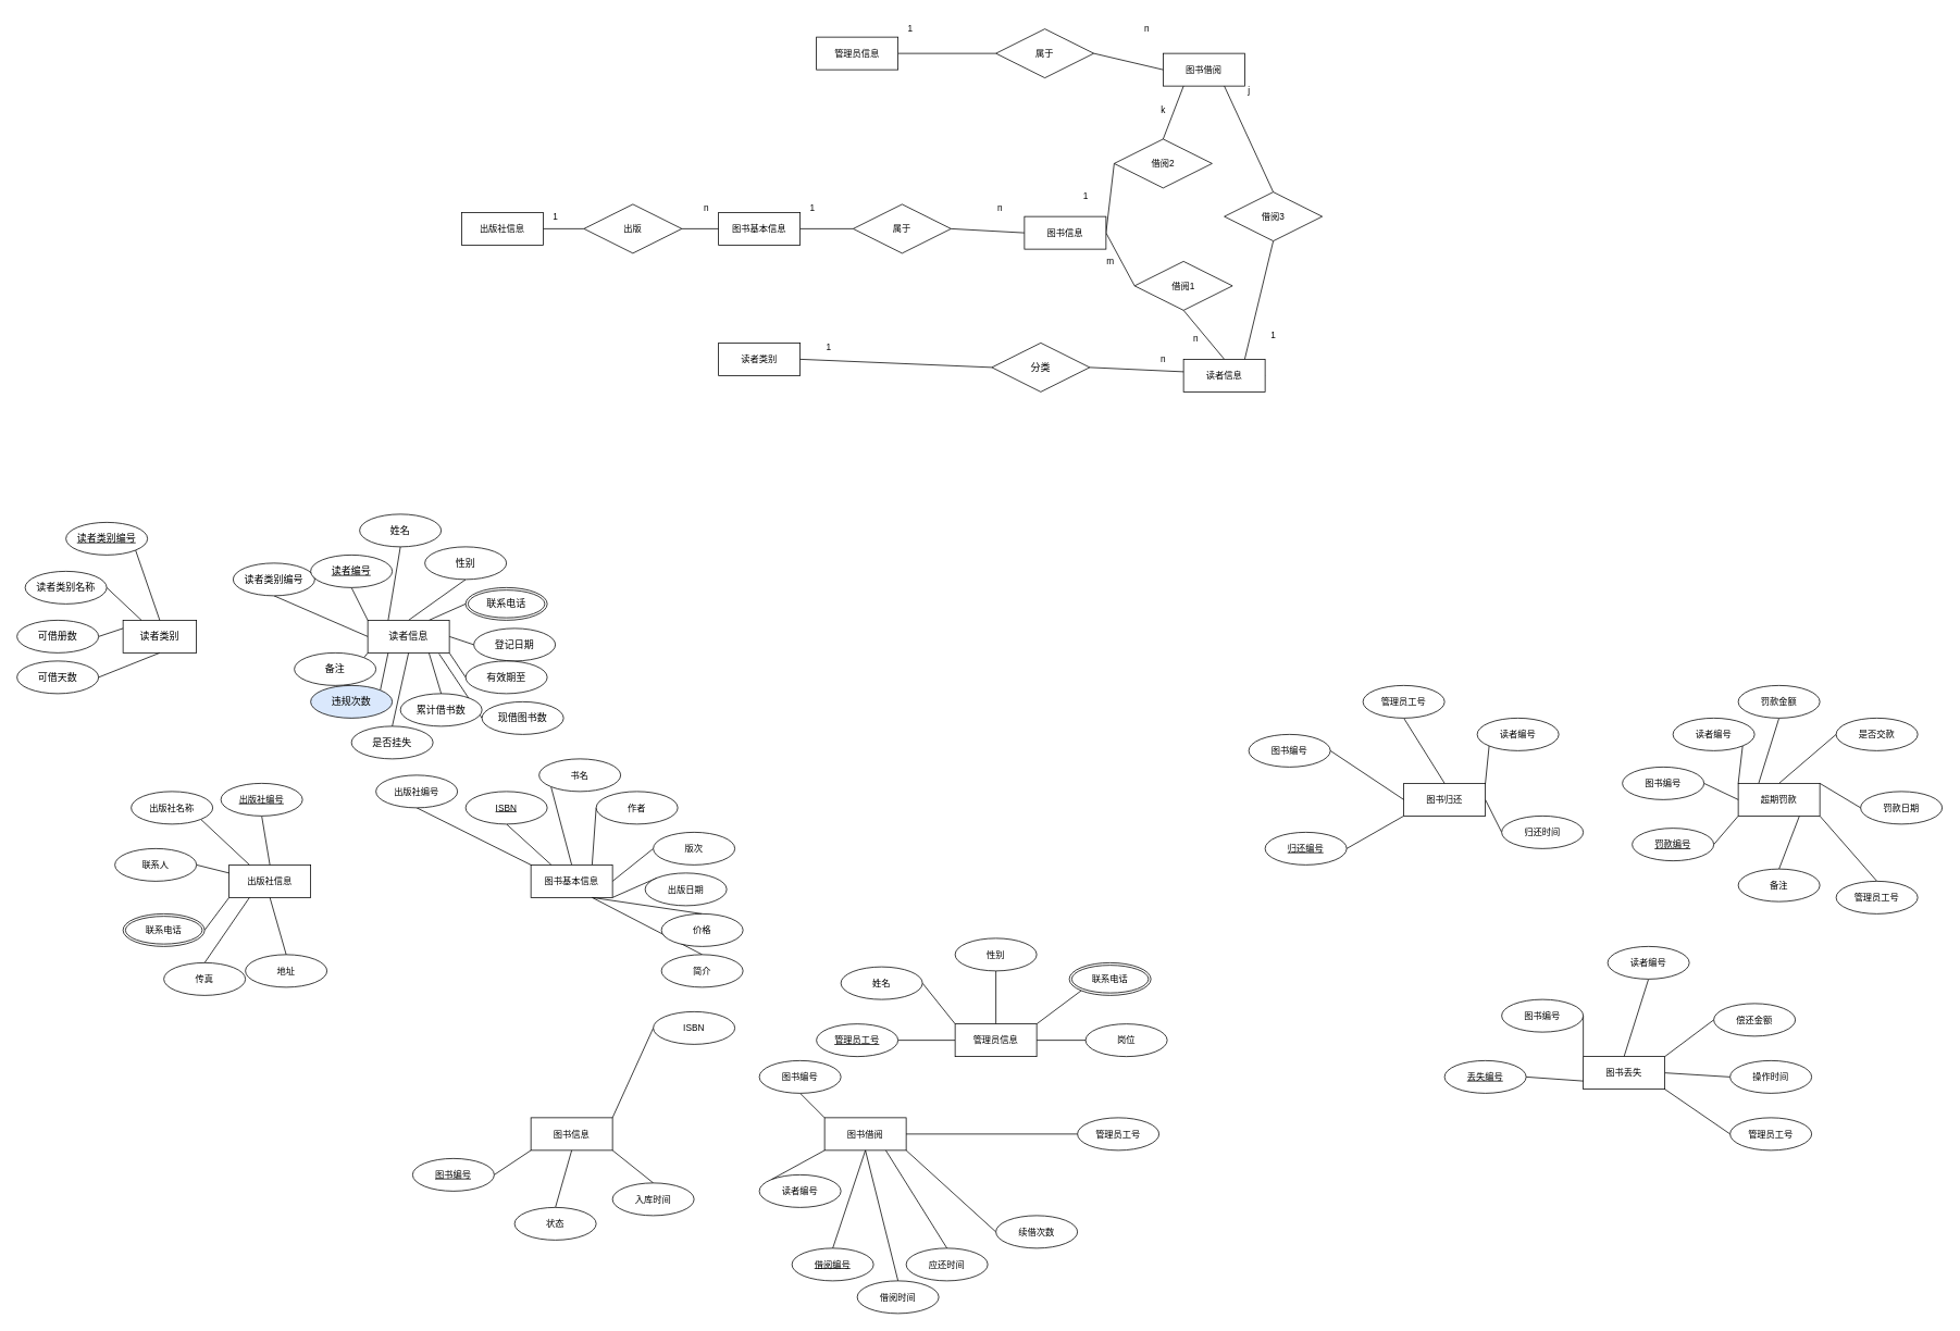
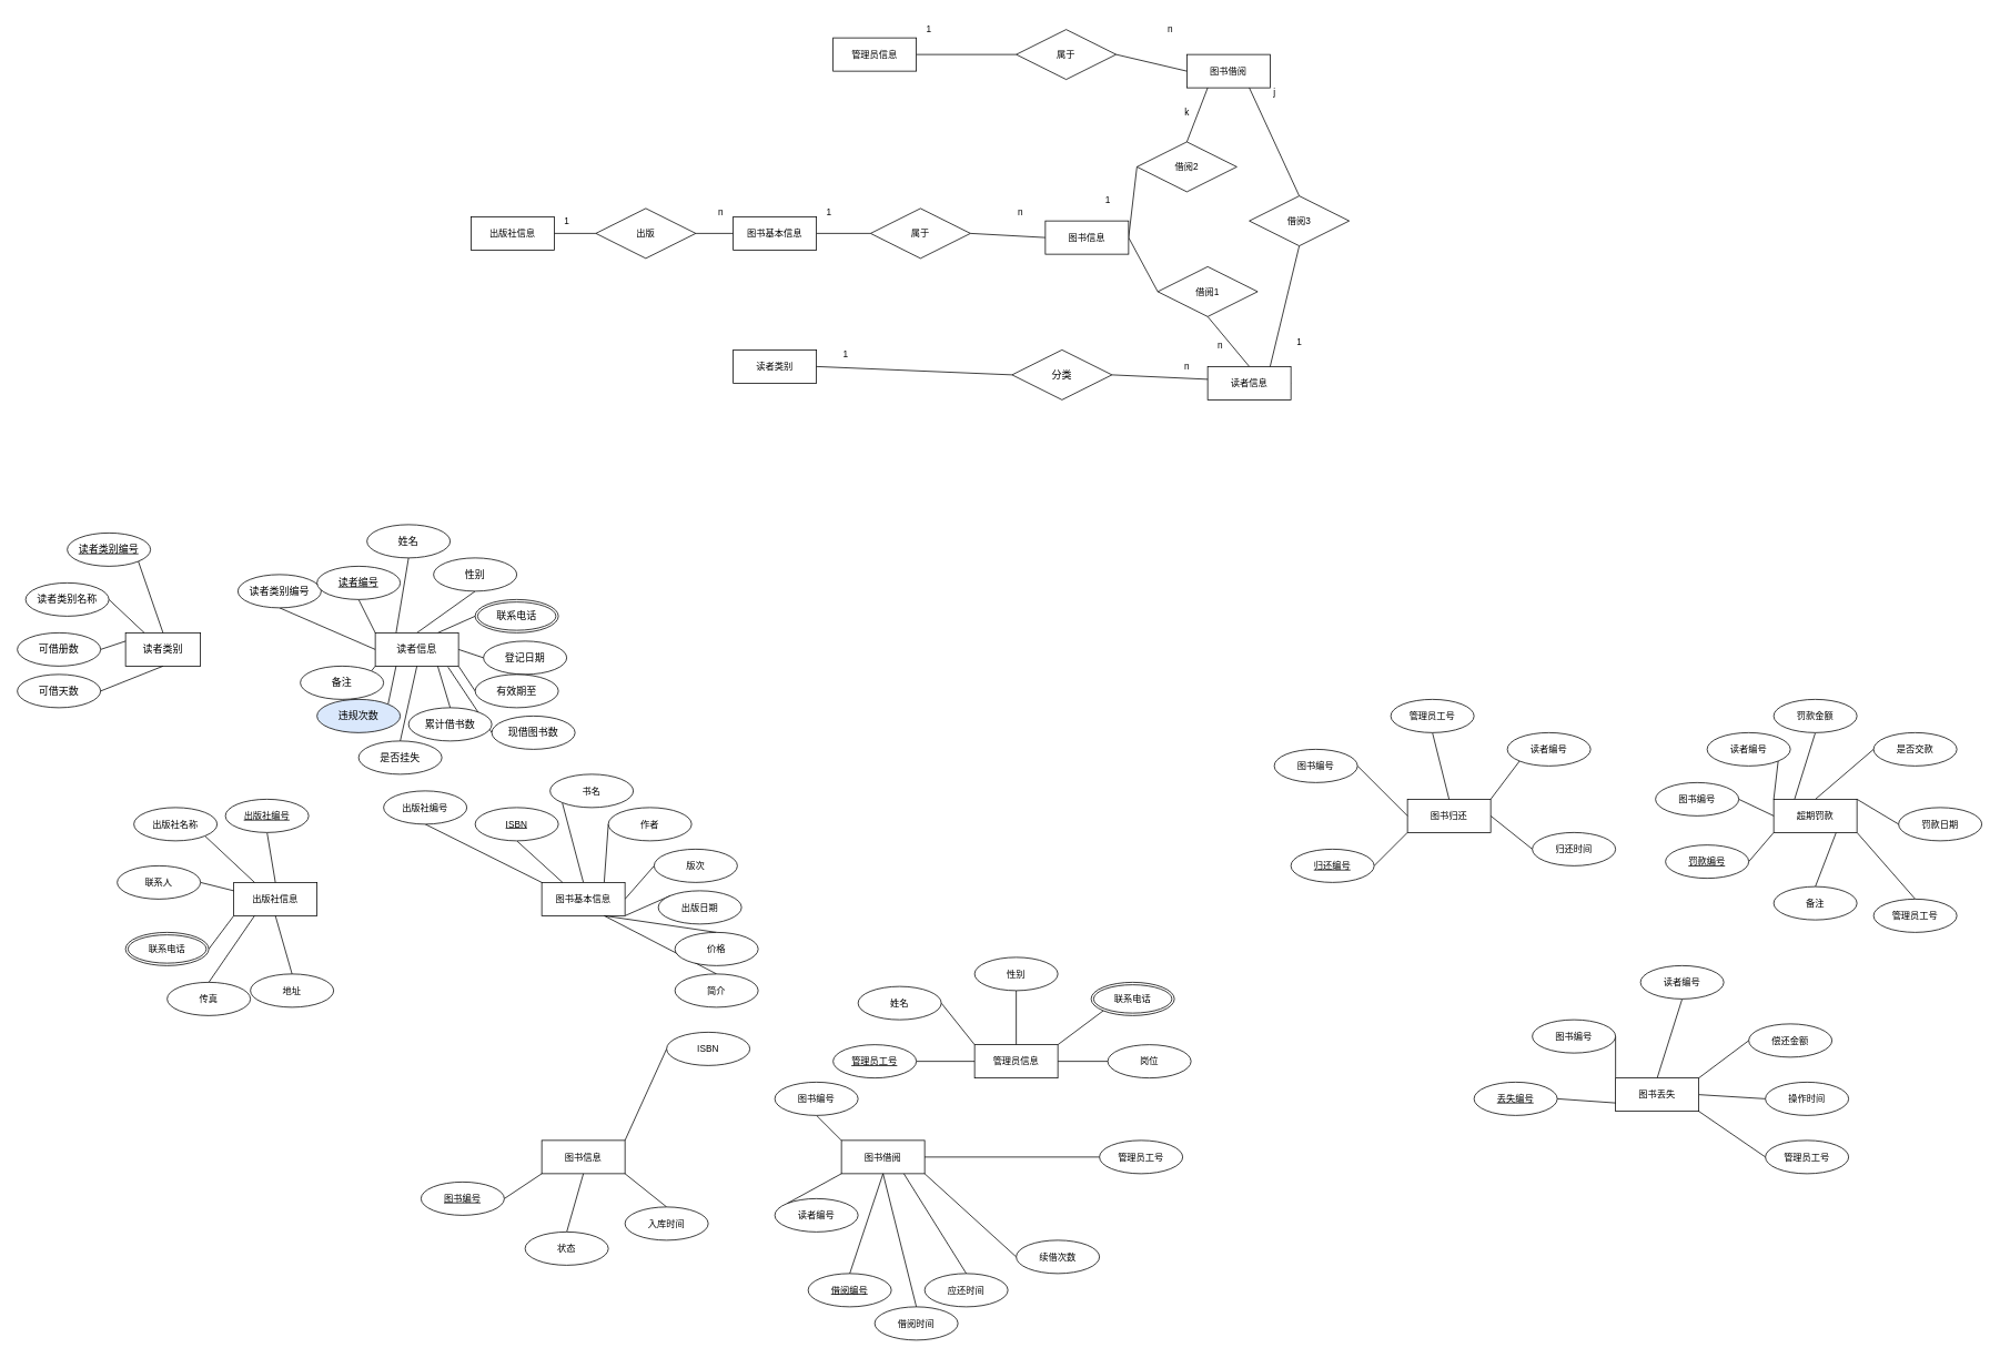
- <mxCell id="167" value="m" style="text;html=1;align=center;verticalAlign=middle;resizable=0;points=[];autosize=1;strokeColor=none;fillColor=none;fontSize=11;fontFamily=Helvetica;fontColor=default;" parent="1" vertex="1"><mxGeometry x="1345" y="305" width="30" height="30" as="geometry" /></mxCell>
- <mxCell id="109" value="图书归还" style="whiteSpace=wrap;html=1;align=center;fontFamily=Helvetica;fontSize=11;fontColor=default;" parent="1" vertex="1"><mxGeometry x="1720" y="960" width="100" height="40" as="geometry" /></mxCell>
+ <mxCell id="109" value="图书归还" style="whiteSpace=wrap;html=1;align=center;fontFamily=Helvetica;fontSize=11;fontColor=default;" parent="1" vertex="1"><mxGeometry x="1690" y="960" width="100" height="40" as="geometry" /></mxCell>
- <mxCell id="63" value="版次" style="ellipse;whiteSpace=wrap;html=1;align=center;fontFamily=Helvetica;fontSize=11;fontColor=default;" parent="1" vertex="1"><mxGeometry x="800" y="1020" width="100" height="40" as="geometry" /></mxCell>
+ <mxCell id="63" value="版次" style="ellipse;whiteSpace=wrap;html=1;align=center;fontFamily=Helvetica;fontSize=11;fontColor=default;" parent="1" vertex="1"><mxGeometry x="785" y="1020" width="100" height="40" as="geometry" /></mxCell>
